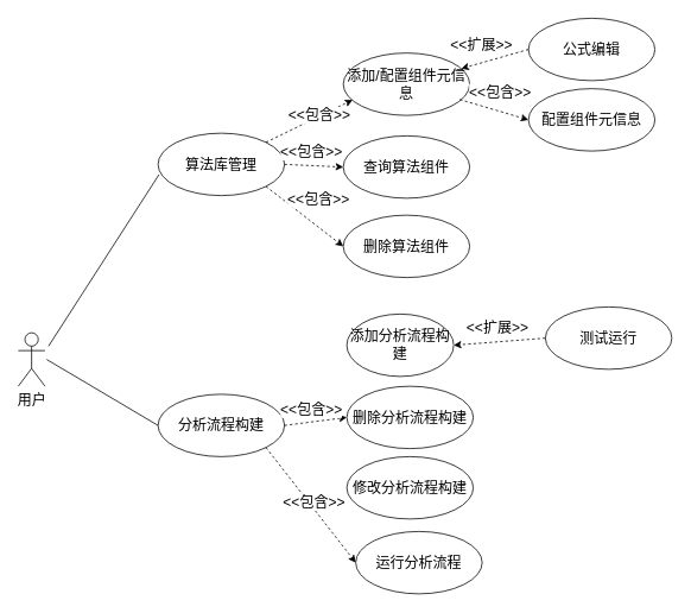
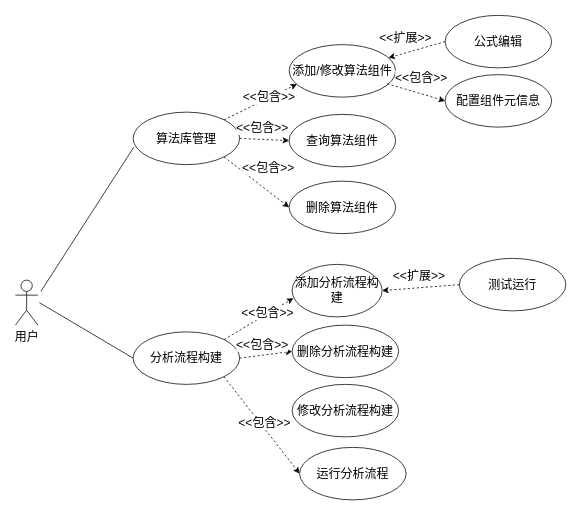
- <mxCell id="20" value="&lt;font style=&quot;font-size: 16px;&quot;&gt;添加/配置组件元信息&lt;/font&gt;" style="ellipse;whiteSpace=wrap;html=1;" vertex="1" parent="1"><mxGeometry x="385" y="59" width="142" height="70" as="geometry" /></mxCell>
+ <mxCell id="20" value="&lt;font style=&quot;font-size: 16px;&quot;&gt;添加/修改算法组件&lt;/font&gt;" style="ellipse;whiteSpace=wrap;html=1;" vertex="1" parent="1"><mxGeometry x="385" y="59" width="142" height="70" as="geometry" /></mxCell>
+ <mxCell id="5" style="rounded=0;orthogonalLoop=1;jettySize=auto;html=1;exitX=1;exitY=0;exitDx=0;exitDy=0;dashed=1;entryX=0.014;entryY=0.645;entryDx=0;entryDy=0;entryPerimeter=0;" edge="1" parent="1" source="7" target="8"><mxGeometry relative="1" as="geometry"><Array as="points" /></mxGeometry></mxCell>
+ <mxCell id="6" value="&lt;font style=&quot;font-size: 16px;&quot;&gt;&amp;lt;&amp;lt;包含&amp;gt;&amp;gt;&lt;/font&gt;" style="edgeLabel;html=1;align=center;verticalAlign=middle;resizable=0;points=[];" vertex="1" connectable="0" parent="5"><mxGeometry x="0.257" y="1" relative="1" as="geometry"><mxPoint x="-1" as="offset" /></mxGeometry></mxCell>
